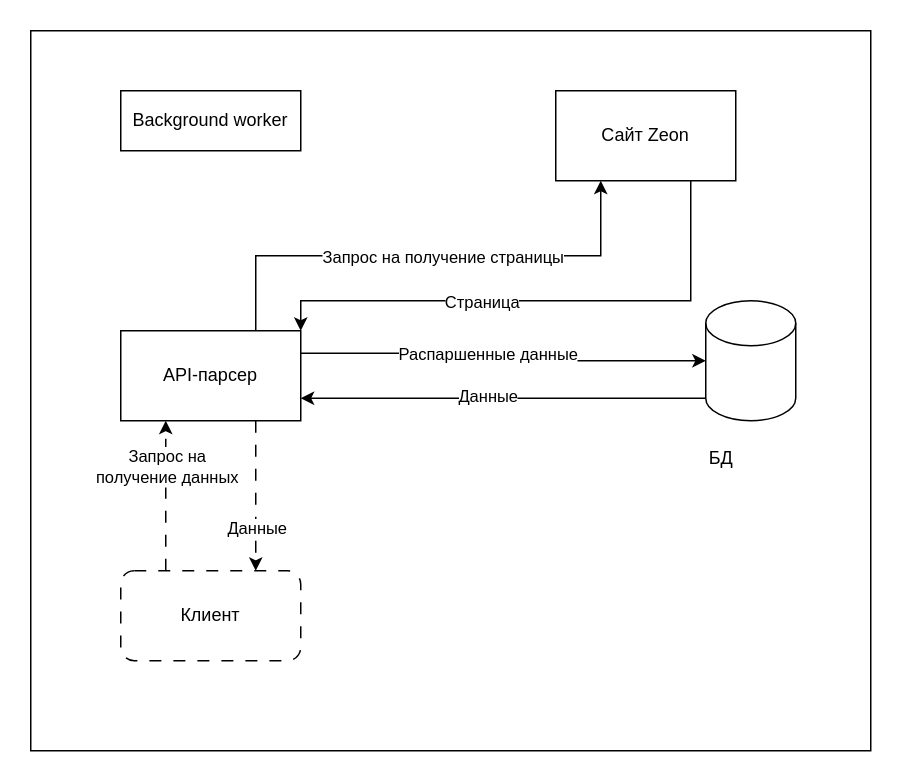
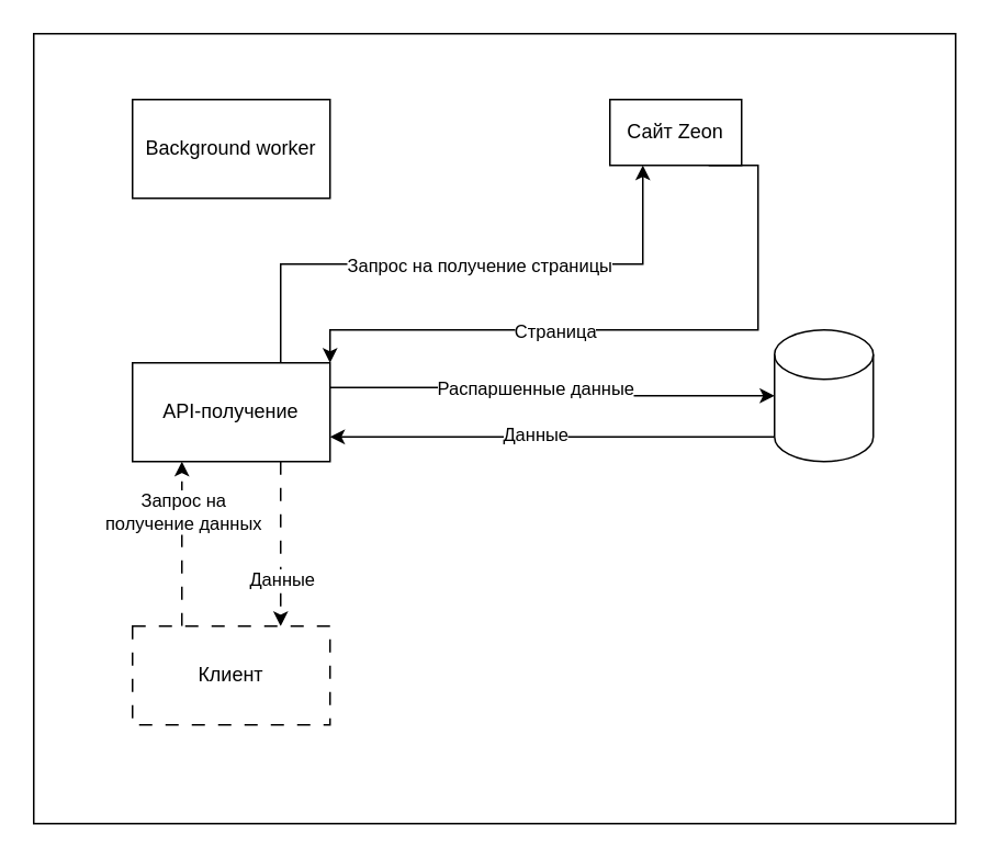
- <mxCell id="12" value="Background worker" style="rounded=0;whiteSpace=wrap;html=1;" vertex="1" parent="1"><mxGeometry x="80" y="60" width="120" height="40" as="geometry" /></mxCell>
+ <mxCell id="12" value="Background worker" style="rounded=0;whiteSpace=wrap;html=1;" vertex="1" parent="1"><mxGeometry x="80" y="60" width="120" height="60" as="geometry" /></mxCell>
- <mxCell id="18" value="Сайт Zeon" style="rounded=0;whiteSpace=wrap;html=1;" vertex="1" parent="1"><mxGeometry x="370" y="60" width="120" height="60" as="geometry" /></mxCell>
+ <mxCell id="18" value="Сайт Zeon" style="rounded=0;whiteSpace=wrap;html=1;" vertex="1" parent="1"><mxGeometry x="370" y="60" width="80" height="40" as="geometry" /></mxCell>
- <mxCell id="11" value="API-парсер" style="rounded=0;whiteSpace=wrap;html=1;" vertex="1" parent="1"><mxGeometry x="80" y="220" width="120" height="60" as="geometry" /></mxCell>
+ <mxCell id="11" value="API-получение" style="rounded=0;whiteSpace=wrap;html=1;" vertex="1" parent="1"><mxGeometry x="80" y="220" width="120" height="60" as="geometry" /></mxCell>
- <mxCell id="6" value="БД" style="text;html=1;align=center;verticalAlign=middle;resizable=0;points=[];autosize=1;strokeColor=none;fillColor=none;" vertex="1" parent="1"><mxGeometry x="460" y="290" width="40" height="30" as="geometry" /></mxCell>
- <mxCell id="15" value="Клиент" style="whiteSpace=wrap;html=1;dashed=1;dashPattern=8 8;rounded=1;" vertex="1" parent="1"><mxGeometry x="80" y="380" width="120" height="60" as="geometry" /></mxCell>
+ <mxCell id="15" value="Клиент" style="rounded=0;whiteSpace=wrap;html=1;dashed=1;dashPattern=8 8;" vertex="1" parent="1"><mxGeometry x="80" y="380" width="120" height="60" as="geometry" /></mxCell>
